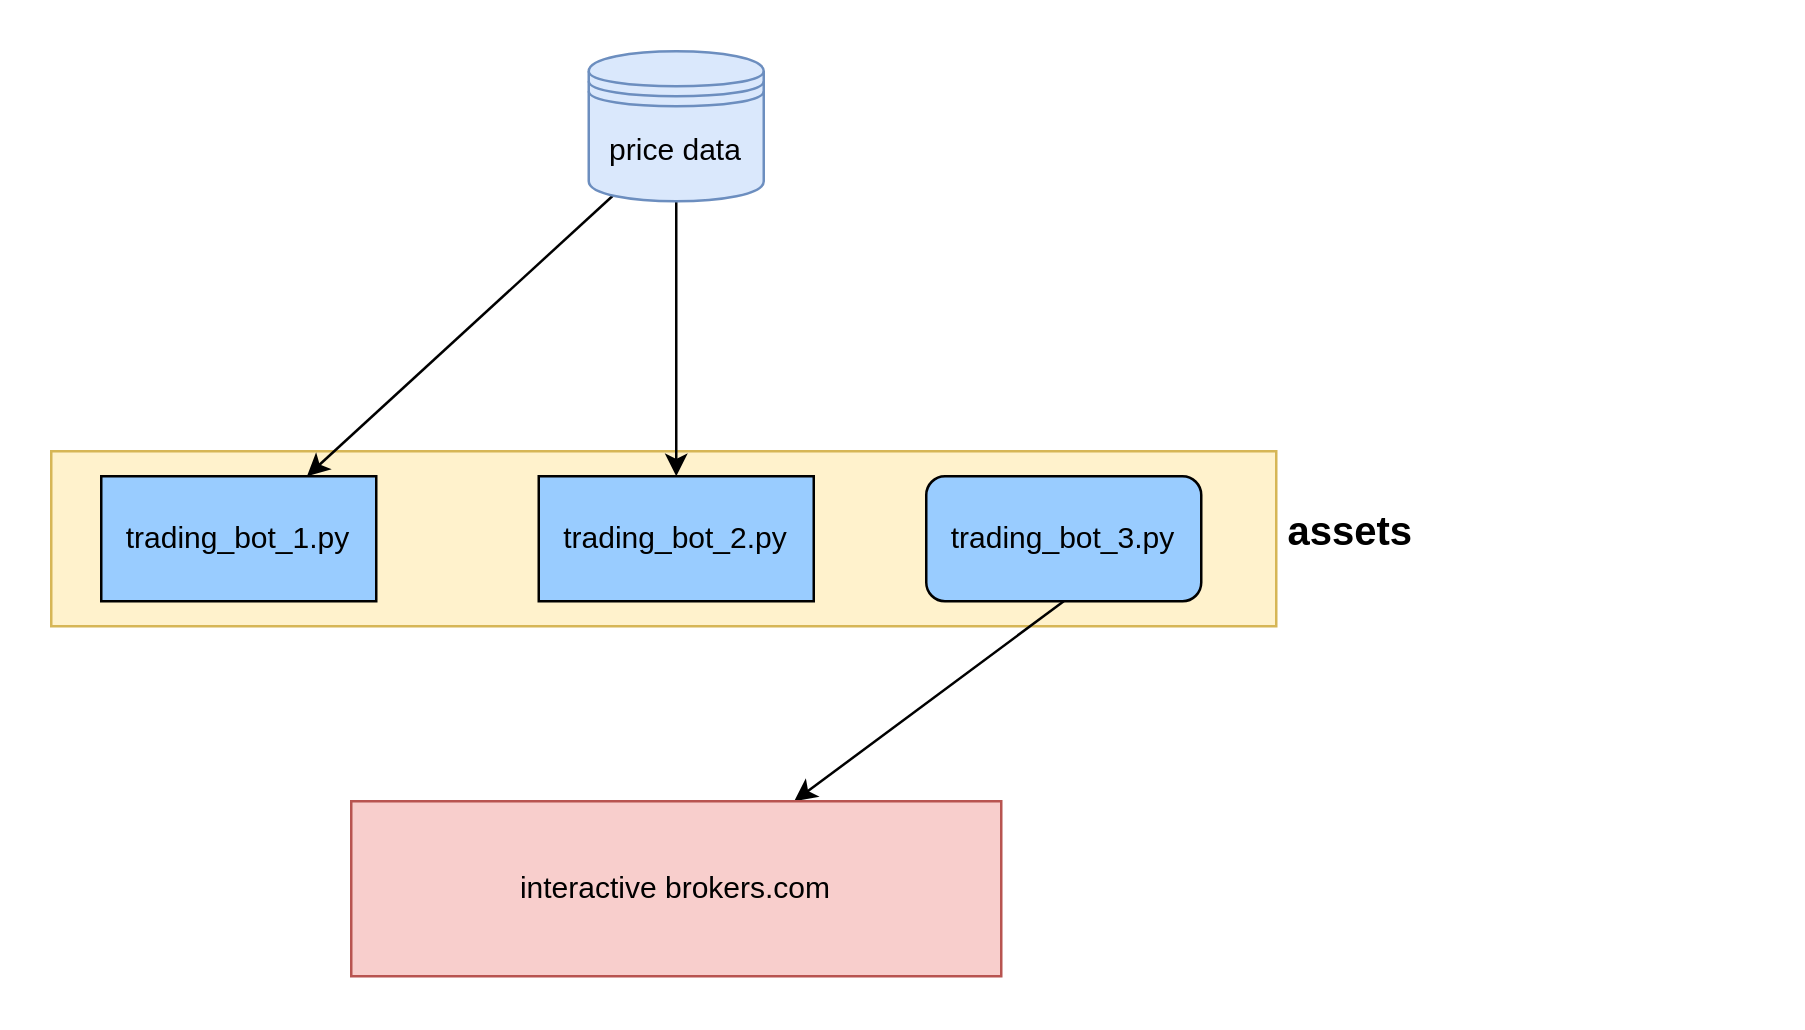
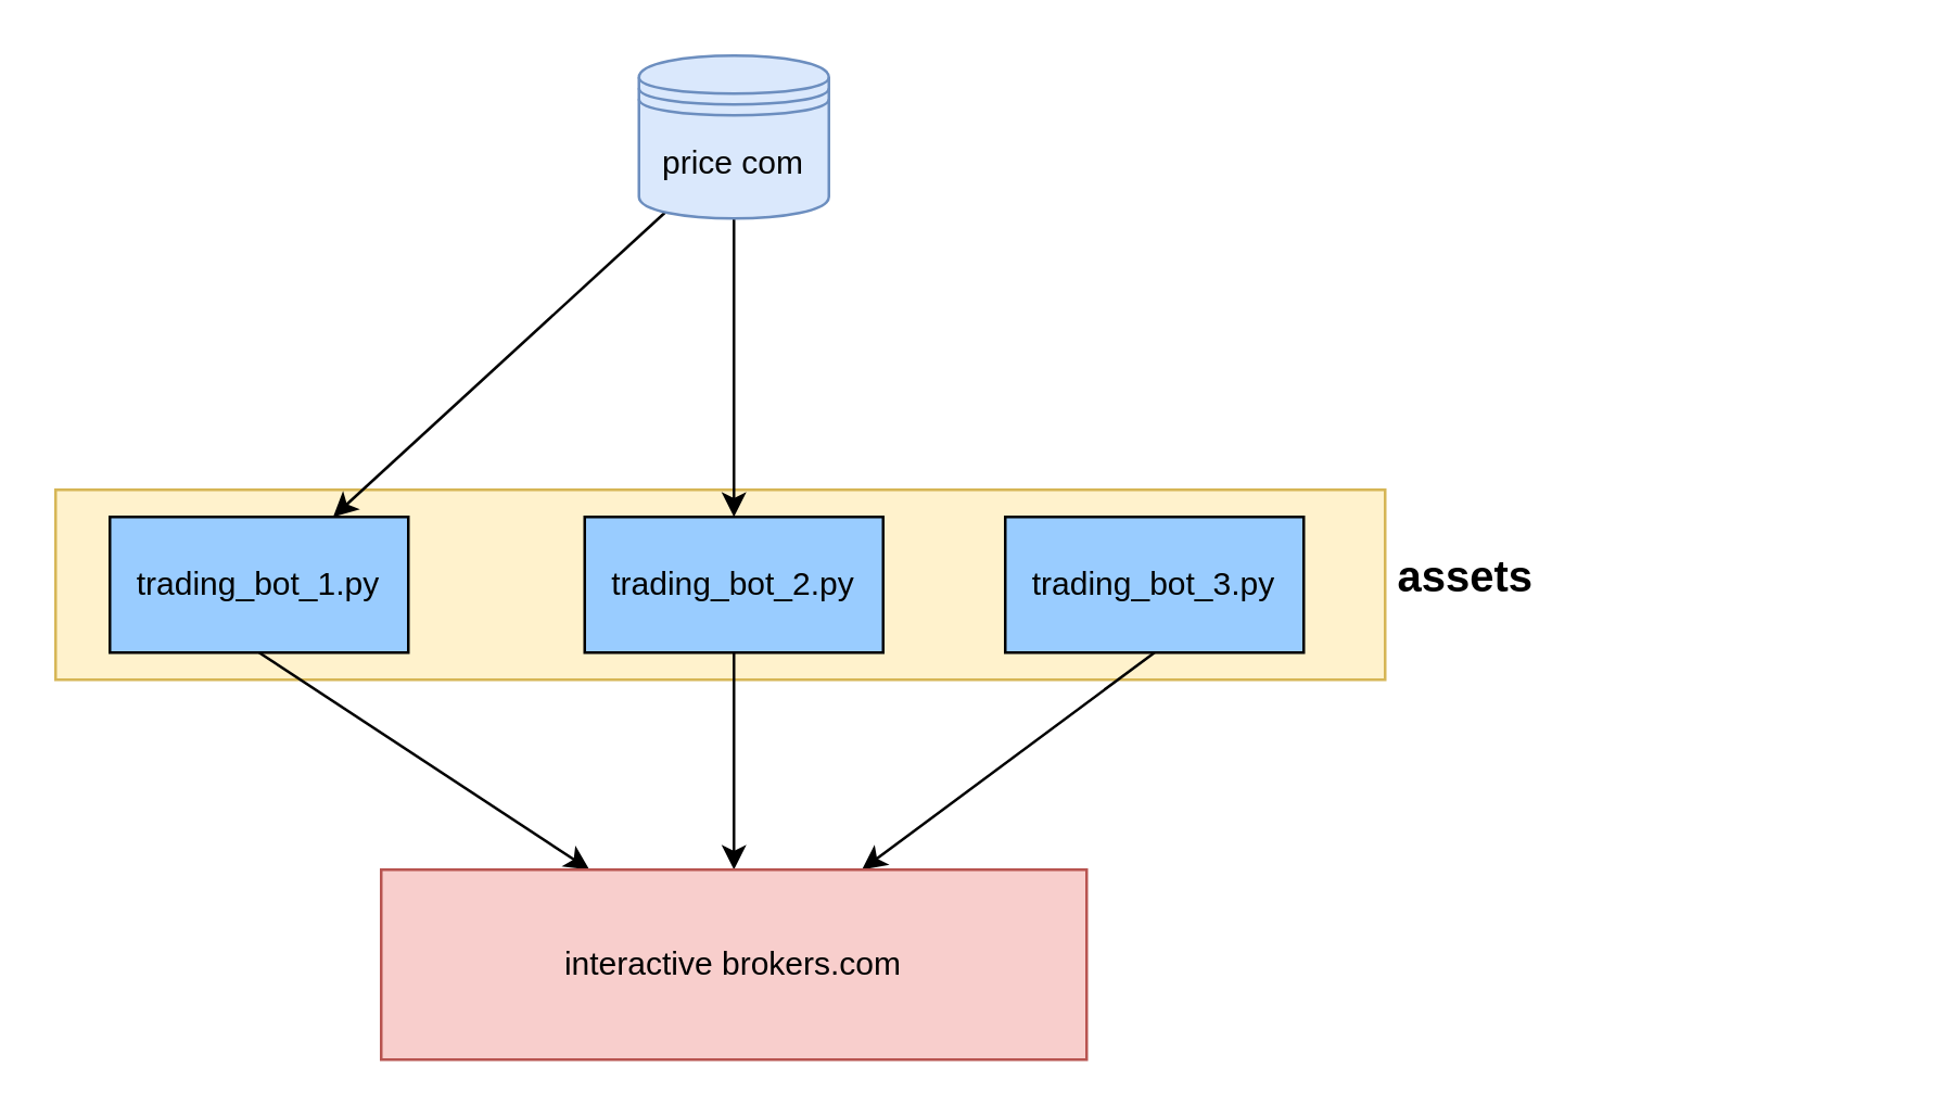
- <mxCell id="5" value="price data" style="shape=datastore;whiteSpace=wrap;html=1;fillColor=#dae8fc;strokeColor=#6c8ebf;" vertex="1" parent="1"><mxGeometry x="235" y="20" width="70" height="60" as="geometry" /></mxCell>
+ <mxCell id="5" value="price com" style="shape=datastore;whiteSpace=wrap;html=1;fillColor=#dae8fc;strokeColor=#6c8ebf;" vertex="1" parent="1"><mxGeometry x="235" y="20" width="70" height="60" as="geometry" /></mxCell>
- <mxCell id="11" value="trading_bot_3.py" style="whiteSpace=wrap;html=1;fillColor=#99CCFF;rounded=1;" vertex="1" parent="1"><mxGeometry x="370" y="190" width="110" height="50" as="geometry" /></mxCell>
+ <mxCell id="11" value="trading_bot_3.py" style="rounded=0;whiteSpace=wrap;html=1;fillColor=#99CCFF;" vertex="1" parent="1"><mxGeometry x="370" y="190" width="110" height="50" as="geometry" /></mxCell>
+ <mxCell id="8" style="edgeStyle=none;html=1;exitX=0.5;exitY=1;exitDx=0;exitDy=0;" edge="1" parent="1" source="9" target="12"><mxGeometry relative="1" as="geometry" /></mxCell>
+ <mxCell id="6" style="edgeStyle=none;html=1;exitX=0.5;exitY=1;exitDx=0;exitDy=0;" edge="1" parent="1" source="7" target="12"><mxGeometry relative="1" as="geometry" /></mxCell>
